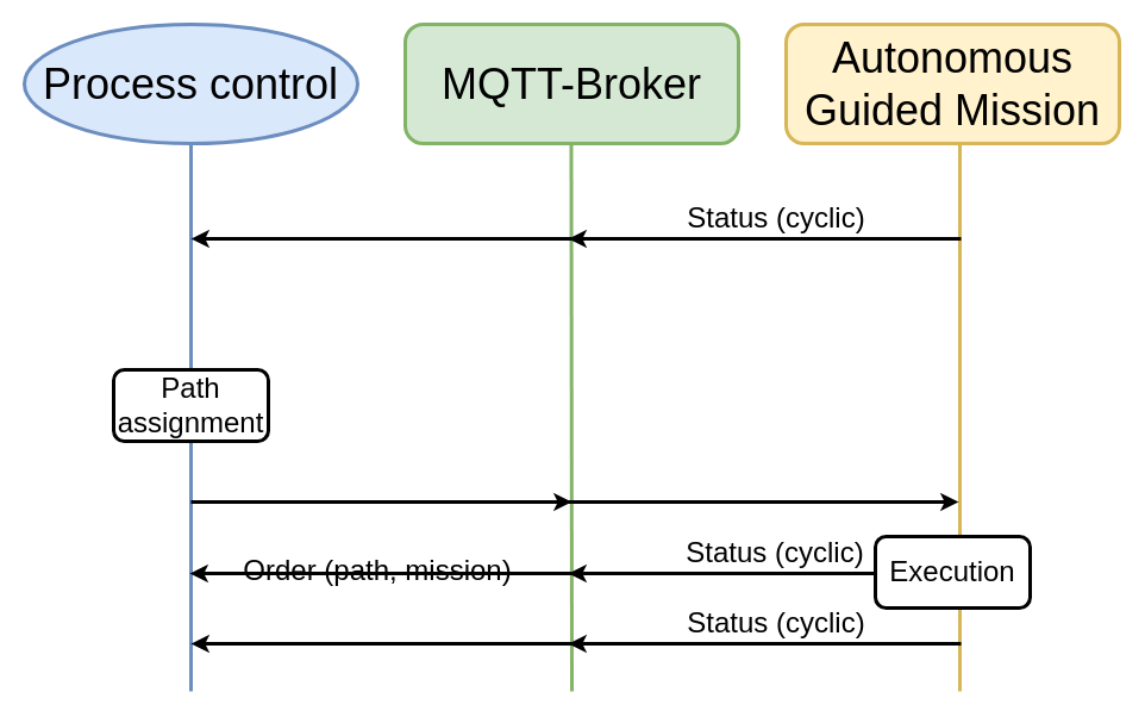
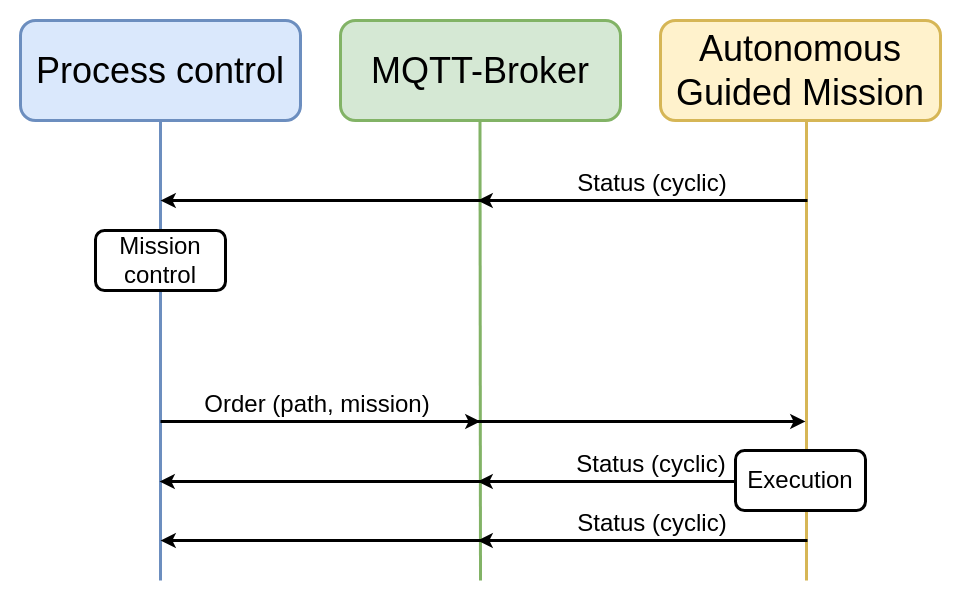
- <mxCell id="2" value="&lt;font style=&quot;font-size: 36px&quot;&gt;Process control&lt;/font&gt;" style="ellipse;whiteSpace=wrap;html=1;strokeWidth=3;fillColor=#dae8fc;strokeColor=#6c8ebf;" vertex="1" parent="1"><mxGeometry x="20" y="20" width="280" height="100" as="geometry" /></mxCell>
+ <mxCell id="2" value="&lt;font style=&quot;font-size: 36px&quot;&gt;Process control&lt;/font&gt;" style="rounded=1;whiteSpace=wrap;html=1;strokeWidth=3;fillColor=#dae8fc;strokeColor=#6c8ebf;" vertex="1" parent="1"><mxGeometry x="20" y="20" width="280" height="100" as="geometry" /></mxCell>
+ <mxCell id="10" value="Mission control" style="rounded=1;whiteSpace=wrap;html=1;fontSize=24;strokeWidth=3;" vertex="1" parent="1"><mxGeometry x="95" y="230" width="130" height="60" as="geometry" /></mxCell>
- <mxCell id="11" value="Path assignment" style="rounded=1;whiteSpace=wrap;html=1;fontSize=24;strokeWidth=3;" vertex="1" parent="1"><mxGeometry x="95" y="310" width="130" height="60" as="geometry" /></mxCell>
- <mxCell id="15" value="&lt;font style=&quot;font-size: 24px&quot;&gt;Order (path, mission)&lt;/font&gt;" style="text;html=1;strokeColor=none;fillColor=none;align=center;verticalAlign=middle;whiteSpace=wrap;rounded=0;fontSize=36;" vertex="1" parent="1"><mxGeometry x="200" y="459" width="234" height="30" as="geometry" /></mxCell>
+ <mxCell id="15" value="&lt;font style=&quot;font-size: 24px&quot;&gt;Order (path, mission)&lt;/font&gt;" style="text;html=1;strokeColor=none;fillColor=none;align=center;verticalAlign=middle;whiteSpace=wrap;rounded=0;fontSize=36;" vertex="1" parent="1"><mxGeometry x="200" y="384" width="234" height="30" as="geometry" /></mxCell>
